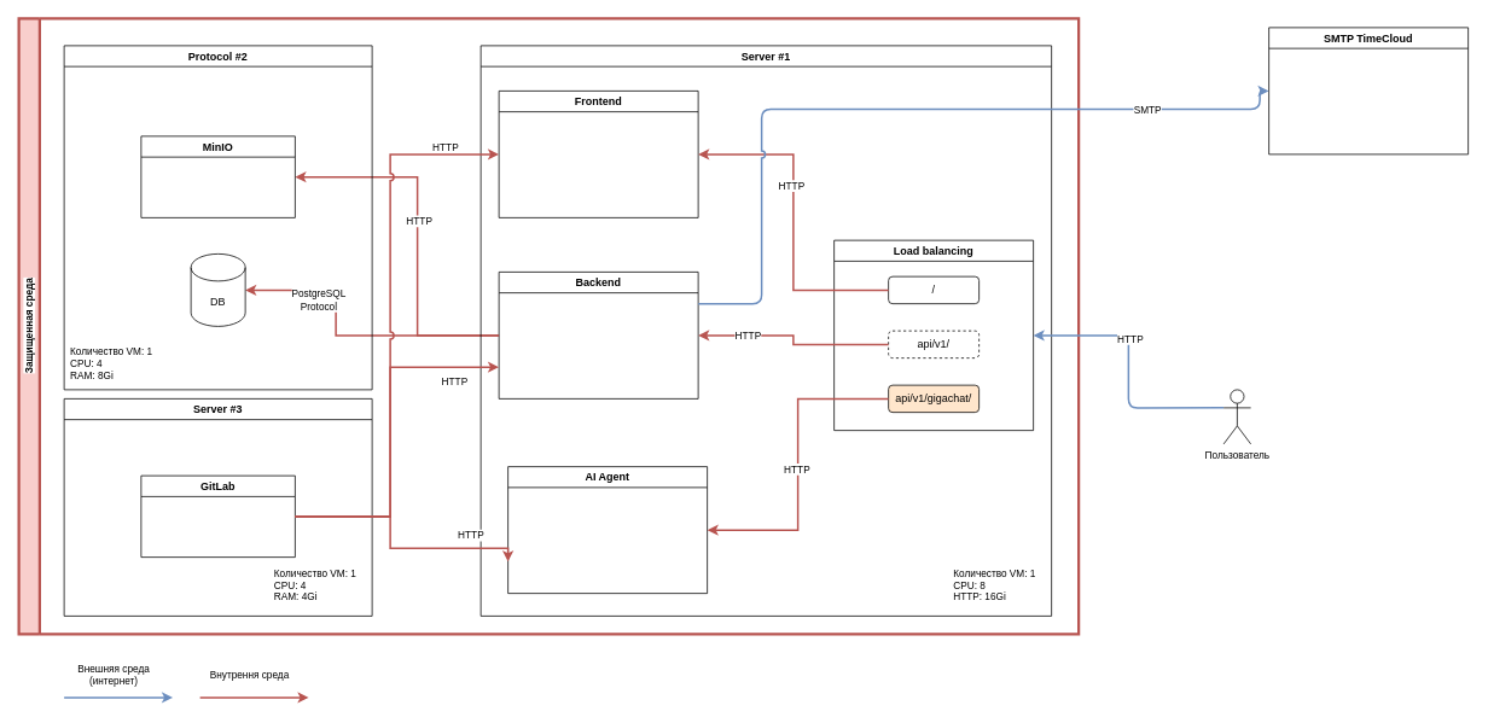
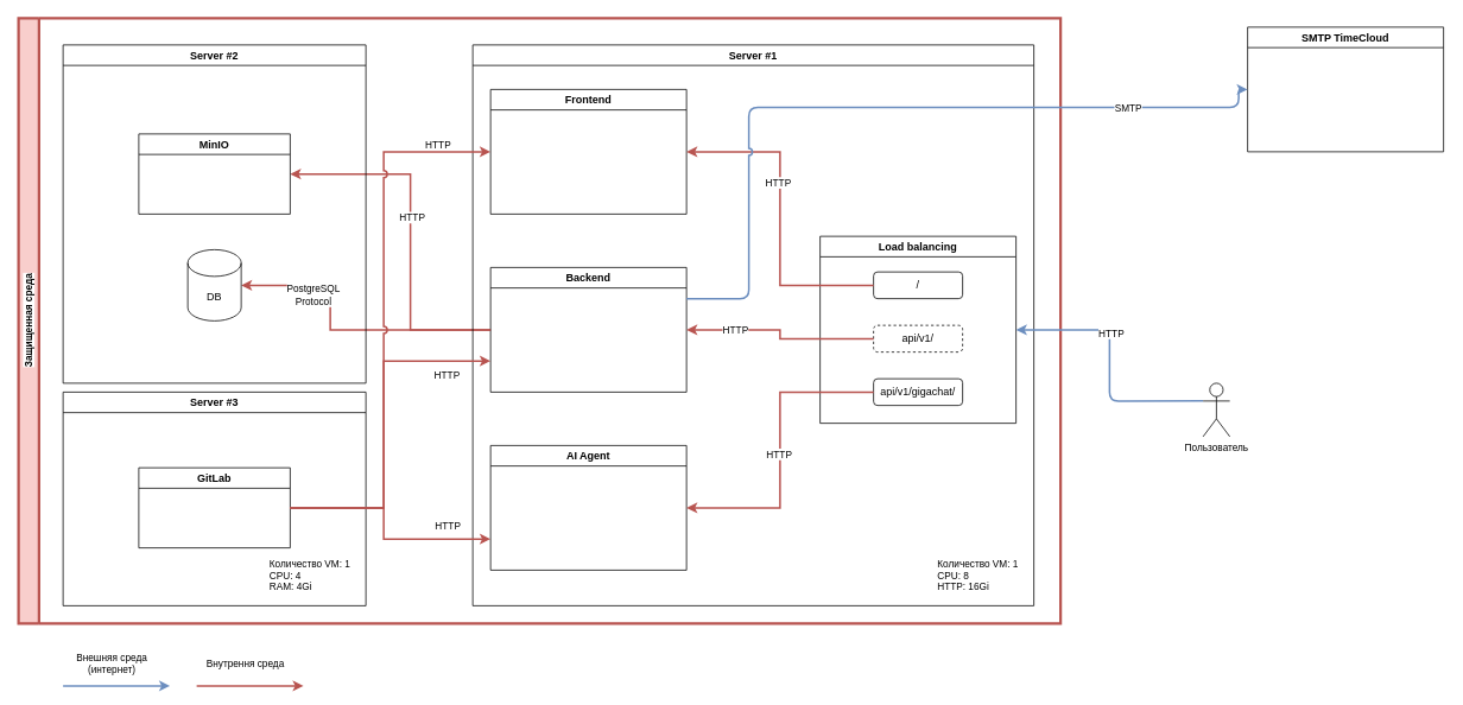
- <mxCell id="20" value="Protocol #2" style="swimlane;whiteSpace=wrap;html=1;" vertex="1" parent="1"><mxGeometry x="70" y="50" width="340" height="380" as="geometry" /></mxCell>
+ <mxCell id="20" value="Server #2" style="swimlane;whiteSpace=wrap;html=1;" vertex="1" parent="1"><mxGeometry x="70" y="50" width="340" height="380" as="geometry" /></mxCell>
- <mxCell id="33" value="Количество VM: 1 &#10;CPU: 4 &#10;RAM: 8Gi" style="text;whiteSpace=wrap;fontFamily=Helvetica;fontSize=11;labelBackgroundColor=default;dashed=1;dashPattern=1 4;shadow=0;" vertex="1" parent="31"><mxGeometry x="55" y="355" width="100" height="50" as="geometry" /></mxCell>
- <mxCell id="10" value="api/v1/gigachat/" style="rounded=1;whiteSpace=wrap;html=1;fillColor=#ffe6cc;" vertex="1" parent="7"><mxGeometry x="60" y="160" width="100" height="30" as="geometry" /></mxCell>
+ <mxCell id="10" value="api/v1/gigachat/" style="rounded=1;whiteSpace=wrap;html=1;" vertex="1" parent="7"><mxGeometry x="60" y="160" width="100" height="30" as="geometry" /></mxCell>
- <mxCell id="6" value="AI Agent" style="swimlane;whiteSpace=wrap;html=1;strokeWidth=1;" vertex="1" parent="1"><mxGeometry x="560" y="515" width="220" height="140" as="geometry" /></mxCell>
+ <mxCell id="6" value="AI Agent" style="swimlane;whiteSpace=wrap;html=1;strokeWidth=1;" vertex="1" parent="1"><mxGeometry x="550" y="500" width="220" height="140" as="geometry" /></mxCell>
